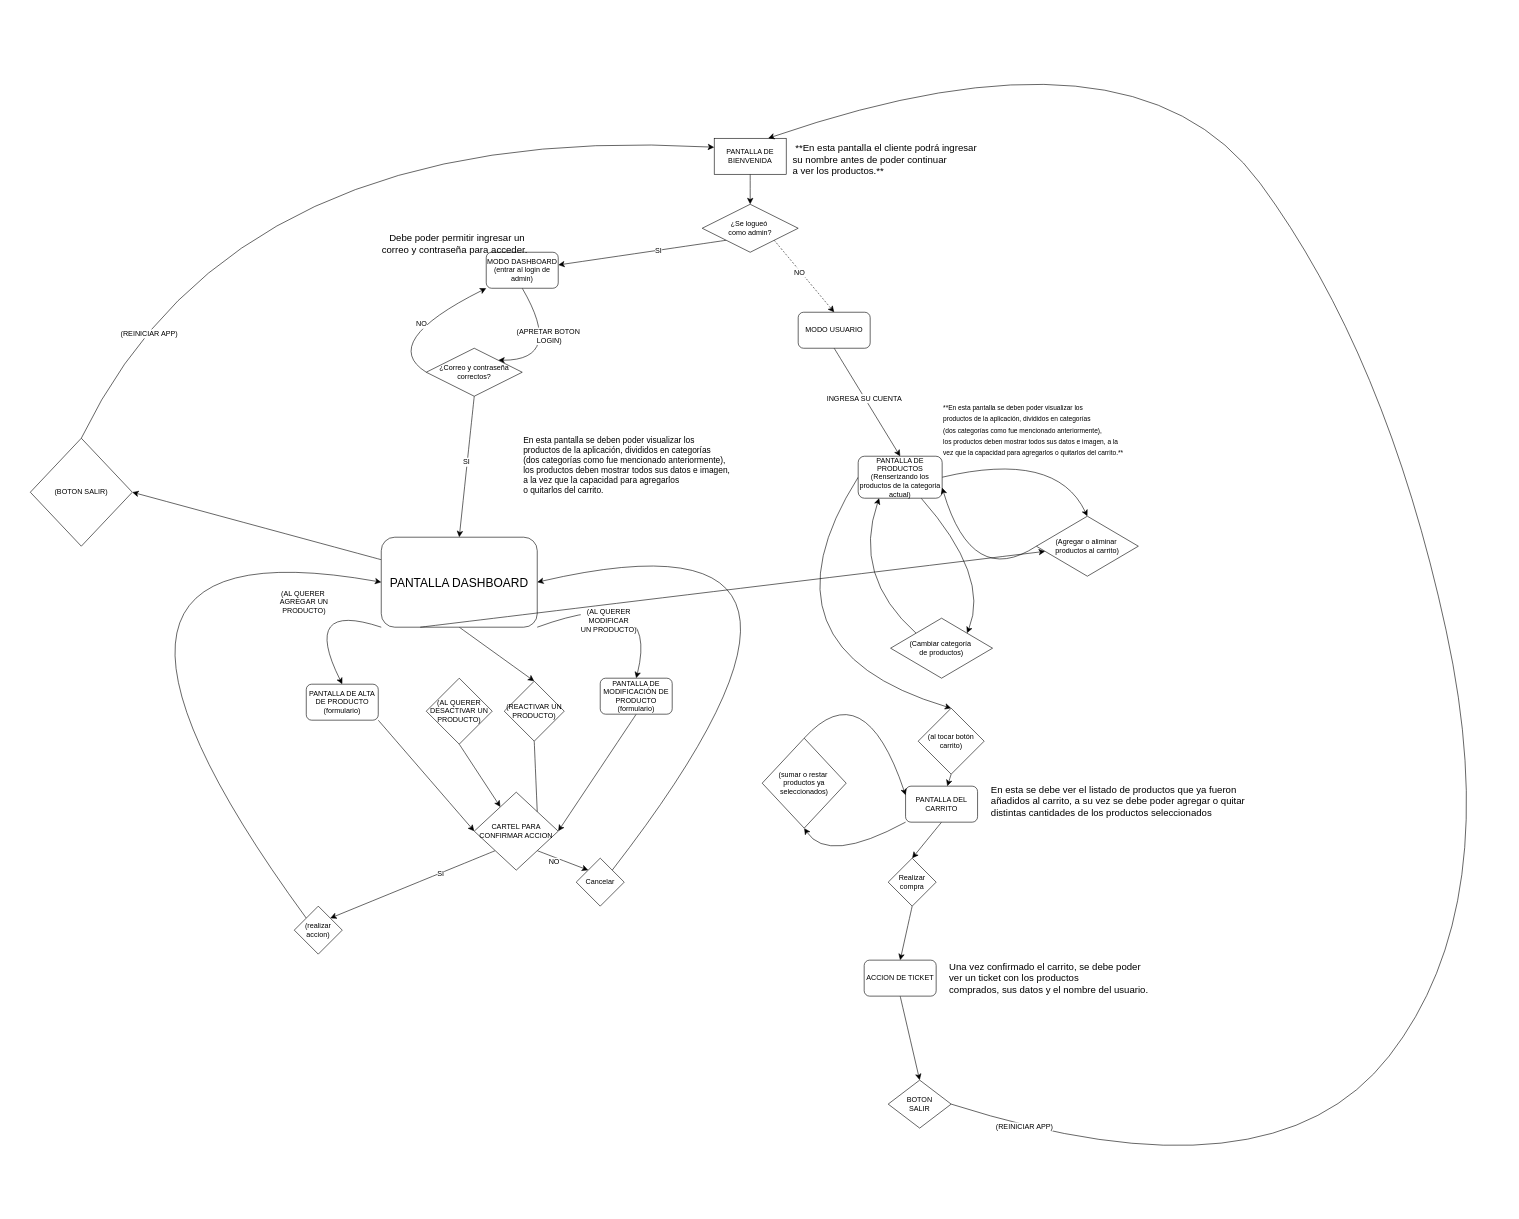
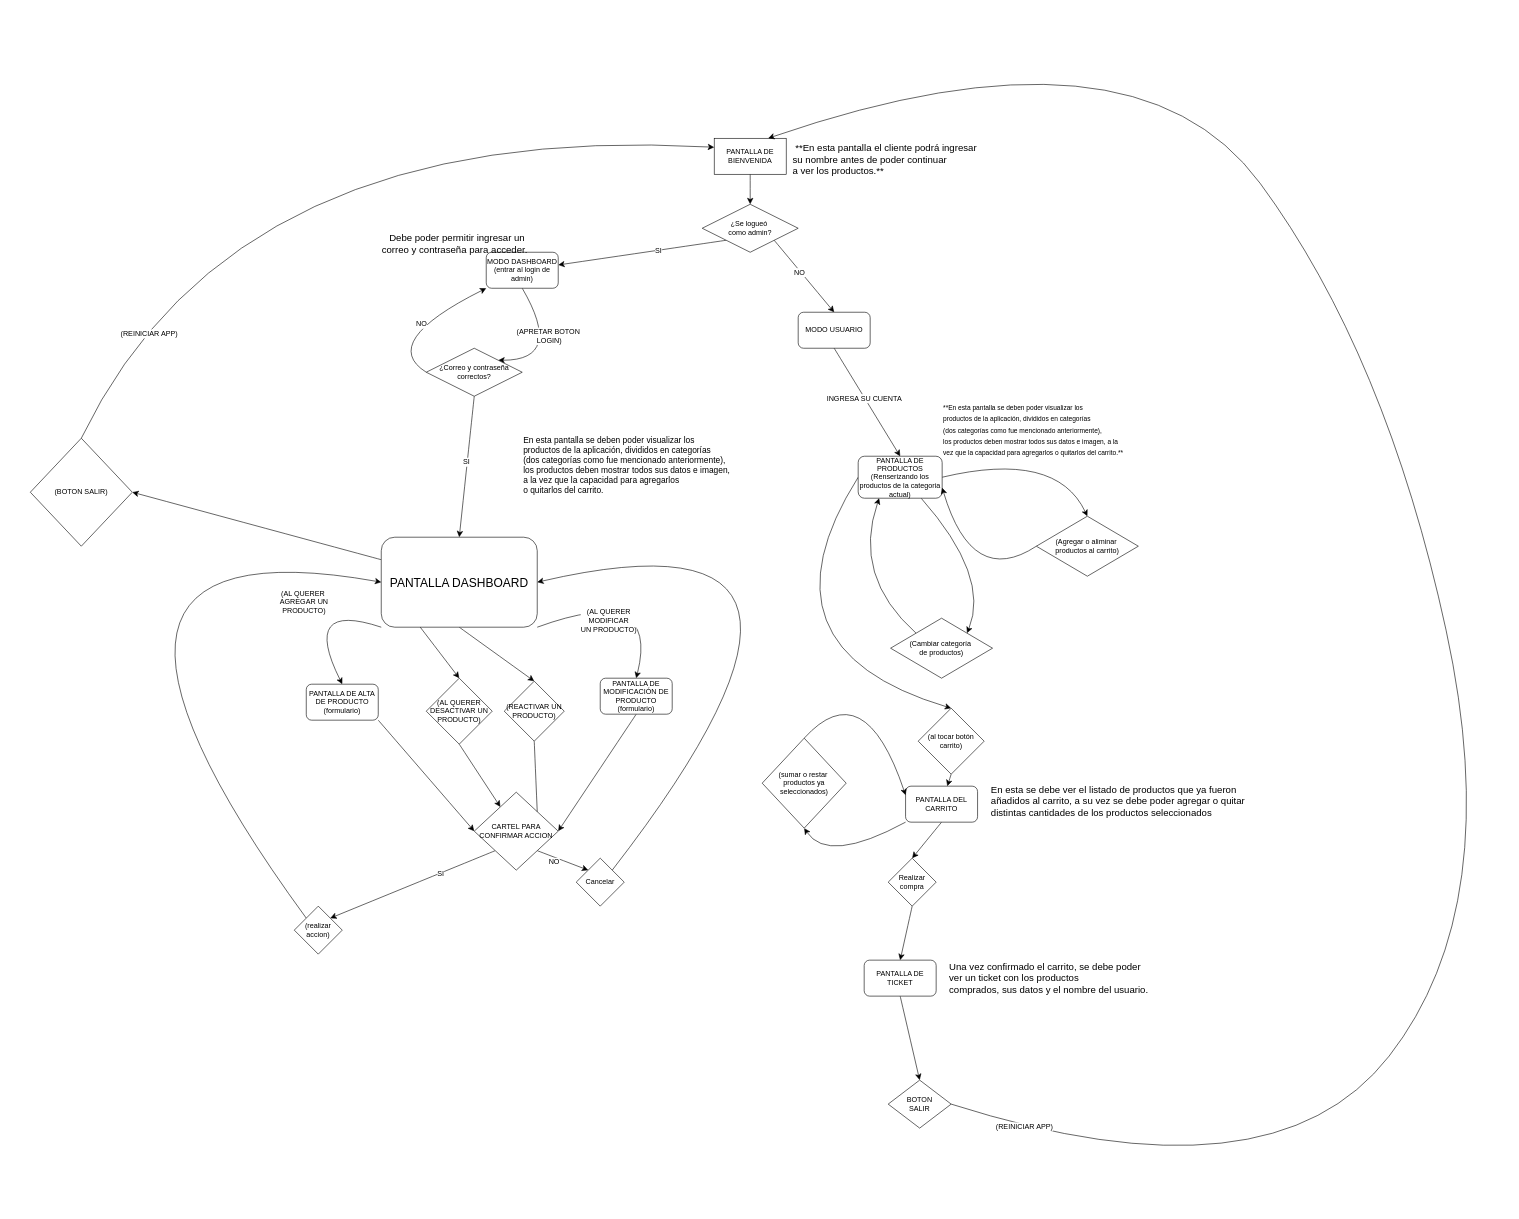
- <mxCell id="4" style="edgeStyle=none;curved=1;rounded=0;orthogonalLoop=1;jettySize=auto;html=1;exitX=1;exitY=1;exitDx=0;exitDy=0;entryX=0.5;entryY=0;entryDx=0;entryDy=0;fontSize=12;startSize=8;endSize=8;dashed=1;" edge="1" parent="1" source="8" target="9"><mxGeometry relative="1" as="geometry" /></mxCell>
+ <mxCell id="4" style="edgeStyle=none;curved=1;rounded=0;orthogonalLoop=1;jettySize=auto;html=1;exitX=1;exitY=1;exitDx=0;exitDy=0;entryX=0.5;entryY=0;entryDx=0;entryDy=0;fontSize=12;startSize=8;endSize=8;" edge="1" parent="1" source="8" target="9"><mxGeometry relative="1" as="geometry" /></mxCell>
- <mxCell id="69" value="" style="edgeStyle=none;curved=1;rounded=0;orthogonalLoop=1;jettySize=auto;html=1;exitX=0.25;exitY=1;exitDx=0;exitDy=0;fontSize=12;startSize=8;endSize=8;" edge="1" parent="1" source="42" target="59"><mxGeometry relative="1" as="geometry"><mxPoint x="950" y="940" as="sourcePoint" /><mxPoint x="900" y="1080" as="targetPoint" /></mxGeometry></mxCell>
+ <mxCell id="69" value="" style="edgeStyle=none;curved=1;rounded=0;orthogonalLoop=1;jettySize=auto;html=1;exitX=0.25;exitY=1;exitDx=0;exitDy=0;entryX=0.5;entryY=0;entryDx=0;entryDy=0;fontSize=12;startSize=8;endSize=8;" edge="1" parent="1" source="42" target="70"><mxGeometry relative="1" as="geometry"><mxPoint x="950" y="940" as="sourcePoint" /><mxPoint x="900" y="1080" as="targetPoint" /></mxGeometry></mxCell>
- <mxCell id="28" value="ACCION DE TICKET" style="rounded=1;whiteSpace=wrap;html=1;" vertex="1" parent="1"><mxGeometry x="1440" y="1600" width="120" height="60" as="geometry" /></mxCell>
+ <mxCell id="28" value="PANTALLA DE TICKET" style="rounded=1;whiteSpace=wrap;html=1;" vertex="1" parent="1"><mxGeometry x="1440" y="1600" width="120" height="60" as="geometry" /></mxCell>
